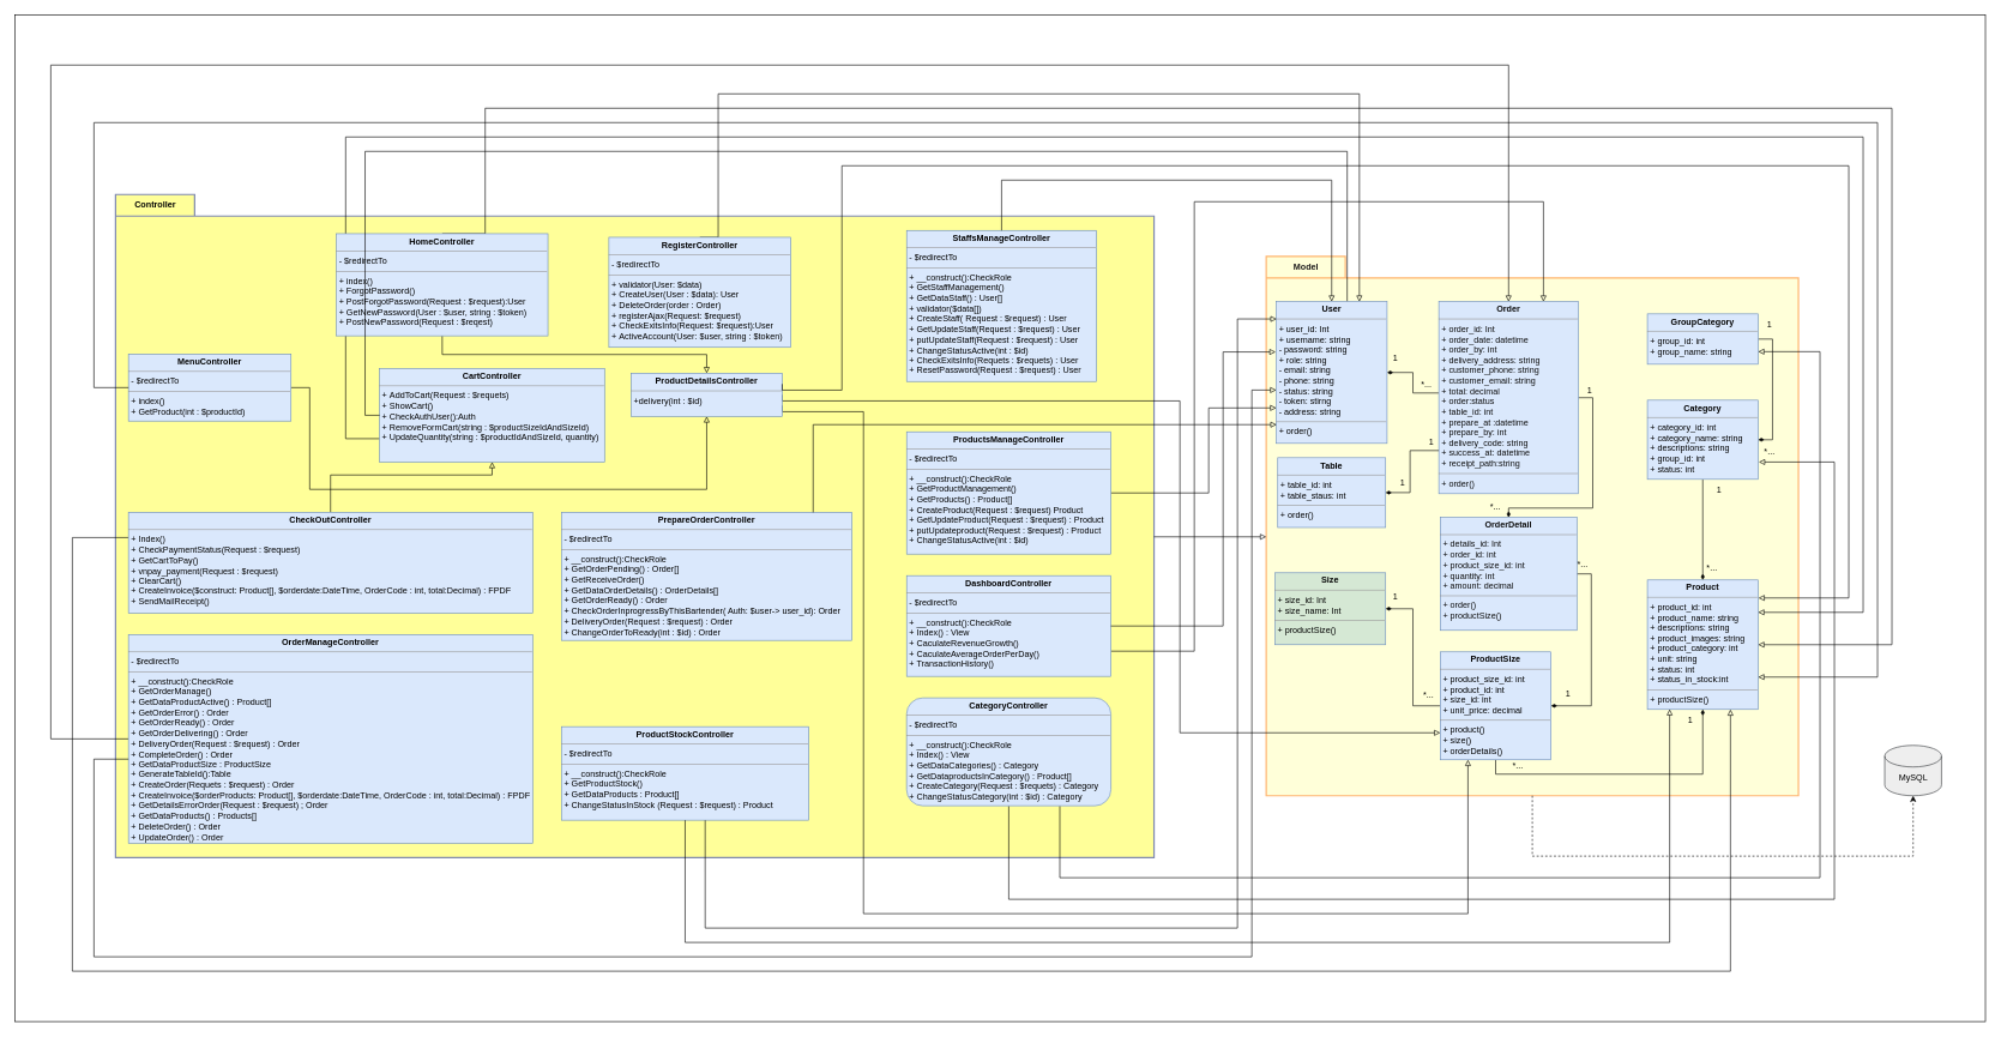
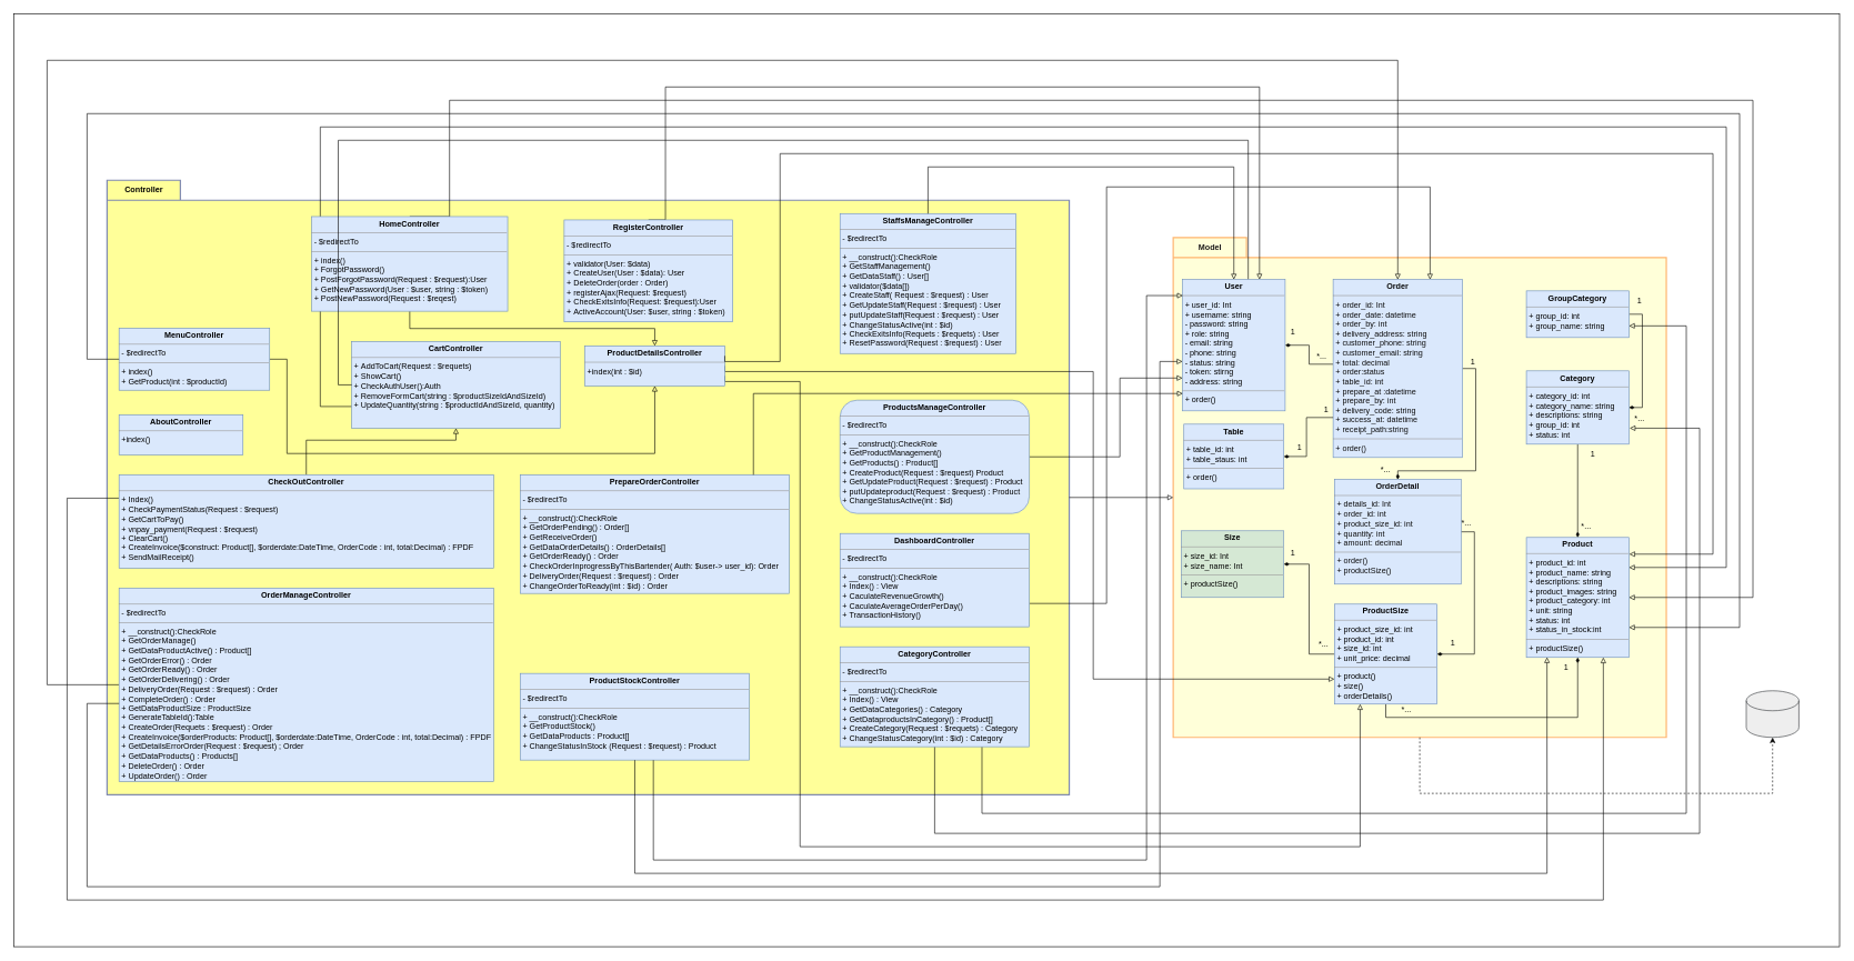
- <mxCell id="37" value="&lt;p style=&quot;margin:0px;margin-top:4px;text-align:center;&quot;&gt;&lt;b&gt;ProductDetailsController&lt;/b&gt;&lt;/p&gt;&lt;hr size=&quot;1&quot;&gt;&lt;p style=&quot;margin:0px;margin-left:4px;&quot;&gt;+delivery(int : $id)&lt;/p&gt;" style="verticalAlign=top;align=left;overflow=fill;fontSize=12;fontFamily=Helvetica;html=1;fillColor=#dae8fc;strokeColor=#6c8ebf;container=0;" parent="1" vertex="1"><mxGeometry x="877" y="518.5" width="210" height="60" as="geometry" /></mxCell>
+ <mxCell id="37" value="&lt;p style=&quot;margin:0px;margin-top:4px;text-align:center;&quot;&gt;&lt;b&gt;ProductDetailsController&lt;/b&gt;&lt;/p&gt;&lt;hr size=&quot;1&quot;&gt;&lt;p style=&quot;margin:0px;margin-left:4px;&quot;&gt;+index(int : $id)&lt;/p&gt;" style="verticalAlign=top;align=left;overflow=fill;fontSize=12;fontFamily=Helvetica;html=1;fillColor=#dae8fc;strokeColor=#6c8ebf;container=0;" parent="1" vertex="1"><mxGeometry x="877" y="518.5" width="210" height="60" as="geometry" /></mxCell>
+ <mxCell id="31" value="&lt;p style=&quot;margin:0px;margin-top:4px;text-align:center;&quot;&gt;&lt;b&gt;AboutController&lt;/b&gt;&lt;/p&gt;&lt;hr size=&quot;1&quot;&gt;&lt;p style=&quot;margin:0px;margin-left:4px;&quot;&gt;+index()&lt;/p&gt;" style="verticalAlign=top;align=left;overflow=fill;fontSize=12;fontFamily=Helvetica;html=1;fillColor=#dae8fc;strokeColor=#6c8ebf;container=0;" parent="1" vertex="1"><mxGeometry x="178" y="622" width="186" height="60" as="geometry" /></mxCell>
- <mxCell id="44" value="&lt;p style=&quot;margin:0px;margin-top:4px;text-align:center;&quot;&gt;&lt;b&gt;ProductsManageController&lt;/b&gt;&lt;/p&gt;&lt;hr size=&quot;1&quot;&gt;&lt;p style=&quot;margin:0px;margin-left:4px;&quot;&gt;&lt;font color=&quot;#000000&quot;&gt;- $redirectTo&lt;/font&gt;&lt;/p&gt;&lt;hr size=&quot;1&quot;&gt;&lt;p style=&quot;margin:0px;margin-left:4px;&quot;&gt;&lt;font color=&quot;#000000&quot;&gt;+ __construct():CheckRole&lt;/font&gt;&lt;/p&gt;&lt;p style=&quot;margin:0px;margin-left:4px;&quot;&gt;&lt;span style=&quot;background-color: initial;&quot;&gt;+ GetProductManagement()&lt;/span&gt;&lt;/p&gt;&lt;p style=&quot;margin:0px;margin-left:4px;&quot;&gt;+ GetProducts() : Product[]&lt;/p&gt;&lt;p style=&quot;margin:0px;margin-left:4px;&quot;&gt;+ CreateProduct(Request : $request) Product&lt;/p&gt;&lt;p style=&quot;margin:0px;margin-left:4px;&quot;&gt;+ GetUpdateProduct(Request : $request) : Product&lt;/p&gt;&lt;p style=&quot;margin:0px;margin-left:4px;&quot;&gt;+ putUpdateproduct(Request : $request) : Product&lt;/p&gt;&lt;p style=&quot;margin:0px;margin-left:4px;&quot;&gt;+ ChangeStatusActive(int : $id)&lt;/p&gt;&lt;p style=&quot;margin:0px;margin-left:4px;&quot;&gt;&lt;br&gt;&lt;/p&gt;" style="verticalAlign=top;align=left;overflow=fill;fontSize=12;fontFamily=Helvetica;html=1;fillColor=#dae8fc;strokeColor=#6c8ebf;container=0;" parent="1" vertex="1"><mxGeometry x="1260" y="600" width="284" height="170" as="geometry" /></mxCell>
+ <mxCell id="44" value="&lt;p style=&quot;margin:0px;margin-top:4px;text-align:center;&quot;&gt;&lt;b&gt;ProductsManageController&lt;/b&gt;&lt;/p&gt;&lt;hr size=&quot;1&quot;&gt;&lt;p style=&quot;margin:0px;margin-left:4px;&quot;&gt;&lt;font color=&quot;#000000&quot;&gt;- $redirectTo&lt;/font&gt;&lt;/p&gt;&lt;hr size=&quot;1&quot;&gt;&lt;p style=&quot;margin:0px;margin-left:4px;&quot;&gt;&lt;font color=&quot;#000000&quot;&gt;+ __construct():CheckRole&lt;/font&gt;&lt;/p&gt;&lt;p style=&quot;margin:0px;margin-left:4px;&quot;&gt;&lt;span style=&quot;background-color: initial;&quot;&gt;+ GetProductManagement()&lt;/span&gt;&lt;/p&gt;&lt;p style=&quot;margin:0px;margin-left:4px;&quot;&gt;+ GetProducts() : Product[]&lt;/p&gt;&lt;p style=&quot;margin:0px;margin-left:4px;&quot;&gt;+ CreateProduct(Request : $request) Product&lt;/p&gt;&lt;p style=&quot;margin:0px;margin-left:4px;&quot;&gt;+ GetUpdateProduct(Request : $request) : Product&lt;/p&gt;&lt;p style=&quot;margin:0px;margin-left:4px;&quot;&gt;+ putUpdateproduct(Request : $request) : Product&lt;/p&gt;&lt;p style=&quot;margin:0px;margin-left:4px;&quot;&gt;+ ChangeStatusActive(int : $id)&lt;/p&gt;&lt;p style=&quot;margin:0px;margin-left:4px;&quot;&gt;&lt;br&gt;&lt;/p&gt;" style="verticalAlign=top;align=left;overflow=fill;fontSize=12;fontFamily=Helvetica;html=1;fillColor=#dae8fc;strokeColor=#6c8ebf;container=0;rounded=1;" parent="1" vertex="1"><mxGeometry x="1260" y="600" width="284" height="170" as="geometry" /></mxCell>
- <mxCell id="74" style="edgeStyle=orthogonalEdgeStyle;rounded=0;orthogonalLoop=1;jettySize=auto;html=1;exitX=1;exitY=0.5;exitDx=0;exitDy=0;entryX=-0.006;entryY=0.355;entryDx=0;entryDy=0;entryPerimeter=0;endArrow=block;endFill=0;" parent="1" source="46" target="9" edge="1"><mxGeometry relative="1" as="geometry"><Array as="points"><mxPoint x="1700" y="870" /><mxPoint x="1700" y="489" /></Array></mxGeometry></mxCell>
- <mxCell id="49" value="&lt;p style=&quot;margin:0px;margin-top:4px;text-align:center;&quot;&gt;&lt;b&gt;CategoryController&lt;/b&gt;&lt;/p&gt;&lt;hr size=&quot;1&quot;&gt;&lt;p style=&quot;margin:0px;margin-left:4px;&quot;&gt;&lt;font color=&quot;#000000&quot;&gt;- $redirectTo&lt;/font&gt;&lt;/p&gt;&lt;hr size=&quot;1&quot;&gt;&lt;p style=&quot;margin:0px;margin-left:4px;&quot;&gt;&lt;font color=&quot;#000000&quot;&gt;+ __construct():CheckRole&lt;/font&gt;&lt;/p&gt;&lt;p style=&quot;margin:0px;margin-left:4px;&quot;&gt;&lt;span style=&quot;background-color: initial;&quot;&gt;+ Index() : View&lt;/span&gt;&lt;/p&gt;&lt;p style=&quot;margin:0px;margin-left:4px;&quot;&gt;+ GetDataCategories() : Category&lt;/p&gt;&lt;p style=&quot;margin:0px;margin-left:4px;&quot;&gt;+ GetDataproductsInCategory() : Product[]&lt;/p&gt;&lt;p style=&quot;margin:0px;margin-left:4px;&quot;&gt;+ CreateCategory(Request : $requets) : Category&lt;/p&gt;&lt;p style=&quot;margin:0px;margin-left:4px;&quot;&gt;+ ChangeStatusCategory(int : $id) : Category&lt;/p&gt;&lt;p style=&quot;margin:0px;margin-left:4px;&quot;&gt;&lt;br&gt;&lt;/p&gt;" style="verticalAlign=top;align=left;overflow=fill;fontSize=12;fontFamily=Helvetica;html=1;fillColor=#dae8fc;strokeColor=#6c8ebf;container=0;rounded=1;" parent="1" vertex="1"><mxGeometry x="1260" y="970" width="284" height="150" as="geometry" /></mxCell>
+ <mxCell id="49" value="&lt;p style=&quot;margin:0px;margin-top:4px;text-align:center;&quot;&gt;&lt;b&gt;CategoryController&lt;/b&gt;&lt;/p&gt;&lt;hr size=&quot;1&quot;&gt;&lt;p style=&quot;margin:0px;margin-left:4px;&quot;&gt;&lt;font color=&quot;#000000&quot;&gt;- $redirectTo&lt;/font&gt;&lt;/p&gt;&lt;hr size=&quot;1&quot;&gt;&lt;p style=&quot;margin:0px;margin-left:4px;&quot;&gt;&lt;font color=&quot;#000000&quot;&gt;+ __construct():CheckRole&lt;/font&gt;&lt;/p&gt;&lt;p style=&quot;margin:0px;margin-left:4px;&quot;&gt;&lt;span style=&quot;background-color: initial;&quot;&gt;+ Index() : View&lt;/span&gt;&lt;/p&gt;&lt;p style=&quot;margin:0px;margin-left:4px;&quot;&gt;+ GetDataCategories() : Category&lt;/p&gt;&lt;p style=&quot;margin:0px;margin-left:4px;&quot;&gt;+ GetDataproductsInCategory() : Product[]&lt;/p&gt;&lt;p style=&quot;margin:0px;margin-left:4px;&quot;&gt;+ CreateCategory(Request : $requets) : Category&lt;/p&gt;&lt;p style=&quot;margin:0px;margin-left:4px;&quot;&gt;+ ChangeStatusCategory(int : $id) : Category&lt;/p&gt;&lt;p style=&quot;margin:0px;margin-left:4px;&quot;&gt;&lt;br&gt;&lt;/p&gt;" style="verticalAlign=top;align=left;overflow=fill;fontSize=12;fontFamily=Helvetica;html=1;fillColor=#dae8fc;strokeColor=#6c8ebf;container=0;" parent="1" vertex="1"><mxGeometry x="1260" y="970" width="284" height="150" as="geometry" /></mxCell>
- <mxCell id="52" value="&lt;font color=&quot;#000000&quot;&gt;MySQL&lt;/font&gt;" style="text;html=1;strokeColor=none;fillColor=none;align=center;verticalAlign=middle;whiteSpace=wrap;rounded=0;" parent="50" vertex="1"><mxGeometry x="9.5" y="30" width="60" height="30" as="geometry" /></mxCell>
